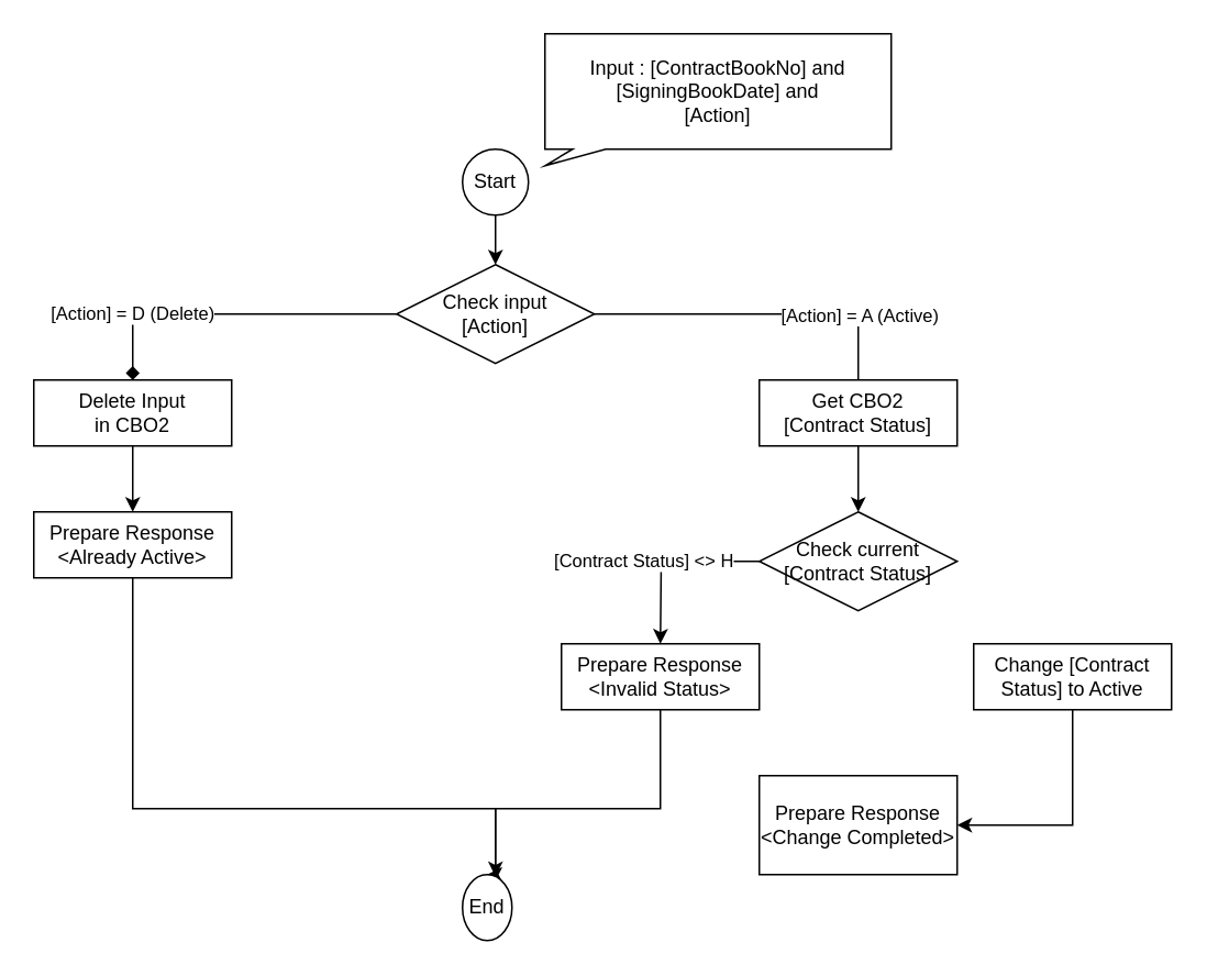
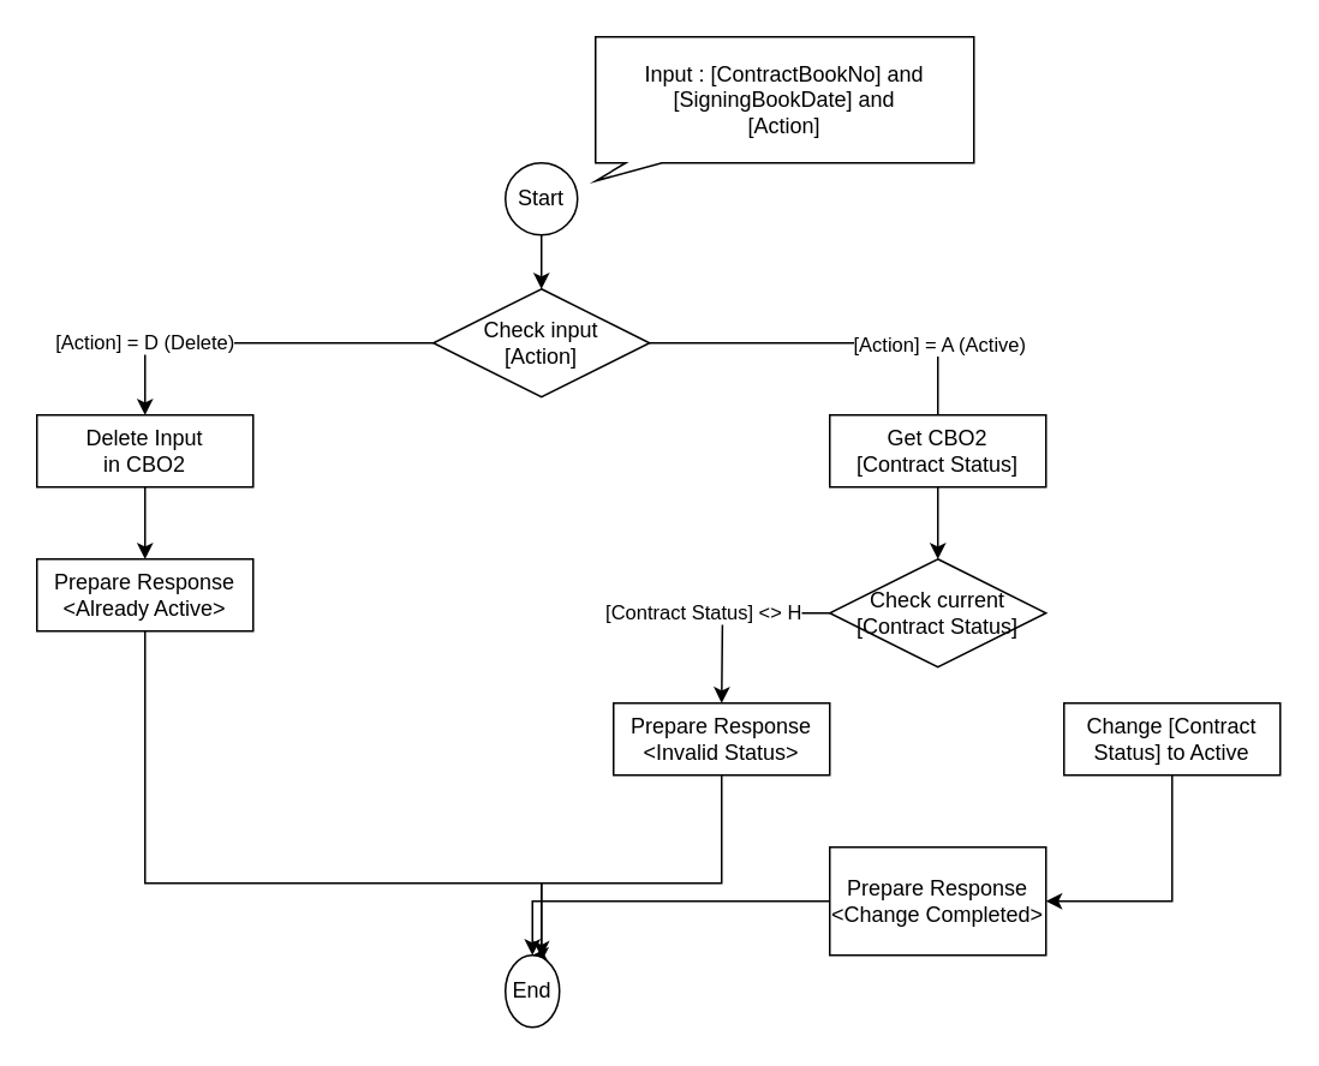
- <mxCell id="3" value="[Action] = D (Delete)" style="edgeStyle=orthogonalEdgeStyle;rounded=0;orthogonalLoop=1;jettySize=auto;html=1;exitX=0;exitY=0.5;exitDx=0;exitDy=0;endArrow=diamond;" edge="1" parent="1" source="4" target="9"><mxGeometry x="0.6" relative="1" as="geometry"><mxPoint as="offset" /></mxGeometry></mxCell>
+ <mxCell id="3" value="[Action] = D (Delete)" style="edgeStyle=orthogonalEdgeStyle;rounded=0;orthogonalLoop=1;jettySize=auto;html=1;exitX=0;exitY=0.5;exitDx=0;exitDy=0;" edge="1" parent="1" source="4" target="9"><mxGeometry x="0.6" relative="1" as="geometry"><mxPoint as="offset" /></mxGeometry></mxCell>
+ <mxCell id="22" style="edgeStyle=orthogonalEdgeStyle;rounded=0;orthogonalLoop=1;jettySize=auto;html=1;exitX=0;exitY=0.5;exitDx=0;exitDy=0;entryX=0.5;entryY=0;entryDx=0;entryDy=0;endArrow=classic;endFill=1;" edge="1" parent="1" source="23" target="19"><mxGeometry relative="1" as="geometry" /></mxCell>
